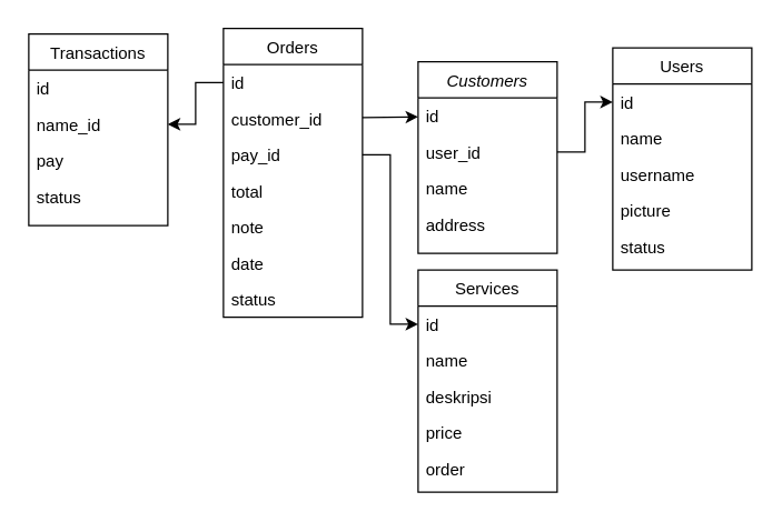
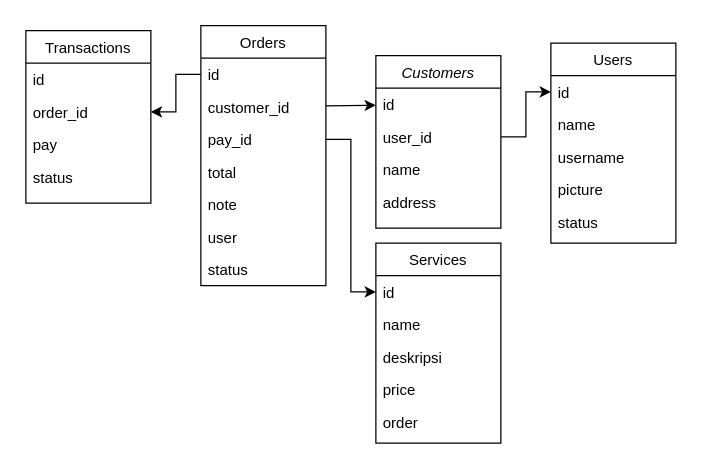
- <mxCell id="9" value="name_id" style="text;align=left;verticalAlign=top;spacingLeft=4;spacingRight=4;overflow=hidden;rotatable=0;points=[[0,0.5],[1,0.5]];portConstraint=eastwest;rounded=0;shadow=0;html=0;" parent="7" vertex="1"><mxGeometry y="52" width="100" height="26" as="geometry" /></mxCell>
+ <mxCell id="9" value="order_id" style="text;align=left;verticalAlign=top;spacingLeft=4;spacingRight=4;overflow=hidden;rotatable=0;points=[[0,0.5],[1,0.5]];portConstraint=eastwest;rounded=0;shadow=0;html=0;" parent="7" vertex="1"><mxGeometry y="52" width="100" height="26" as="geometry" /></mxCell>
- <mxCell id="30" value="date" style="text;align=left;verticalAlign=top;spacingLeft=4;spacingRight=4;overflow=hidden;rotatable=0;points=[[0,0.5],[1,0.5]];portConstraint=eastwest;rounded=0;shadow=0;html=0;" vertex="1" parent="24"><mxGeometry y="156" width="100" height="26" as="geometry" /></mxCell>
+ <mxCell id="30" value="user" style="text;align=left;verticalAlign=top;spacingLeft=4;spacingRight=4;overflow=hidden;rotatable=0;points=[[0,0.5],[1,0.5]];portConstraint=eastwest;rounded=0;shadow=0;html=0;" vertex="1" parent="24"><mxGeometry y="156" width="100" height="26" as="geometry" /></mxCell>
